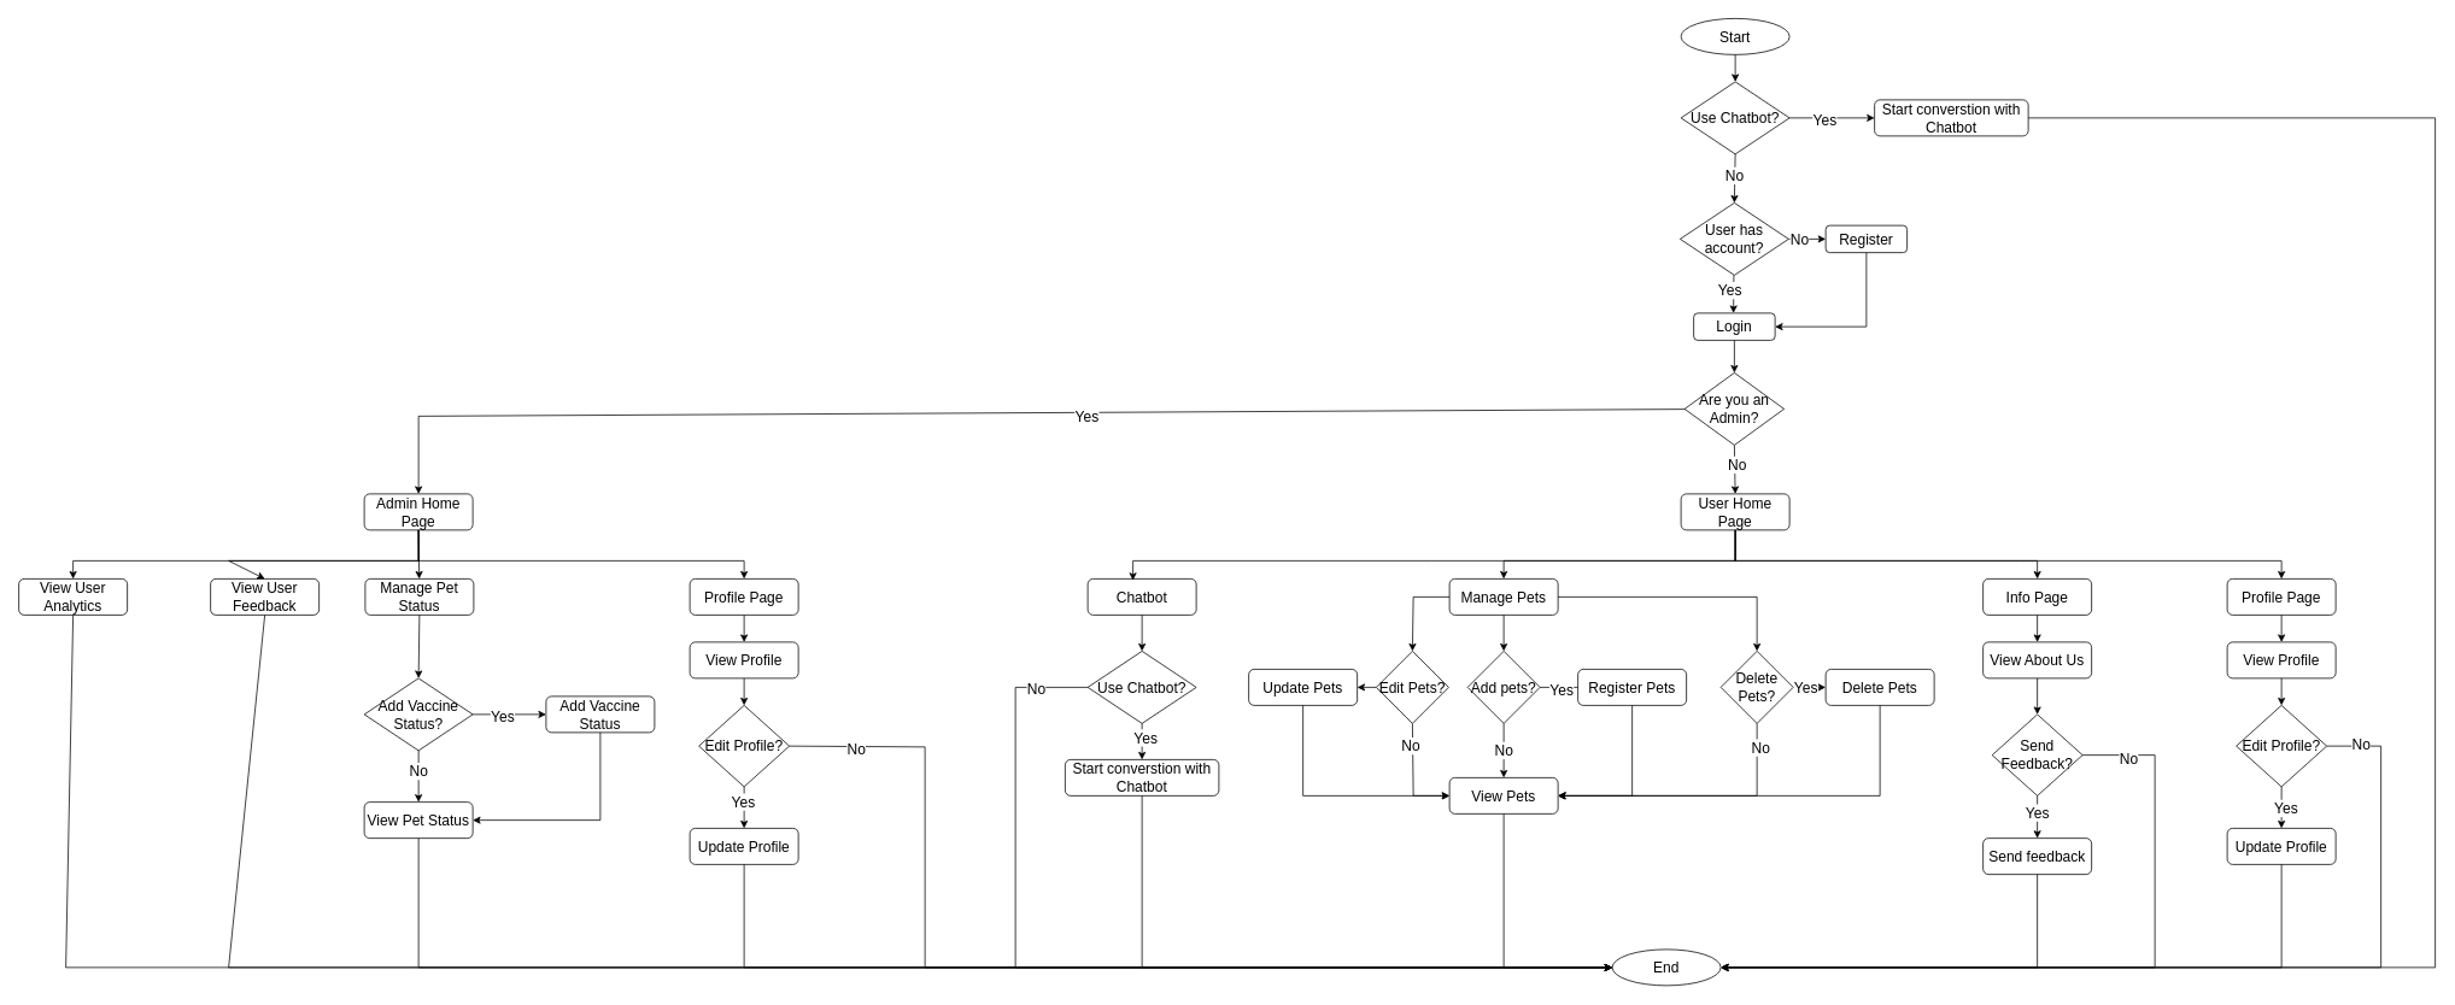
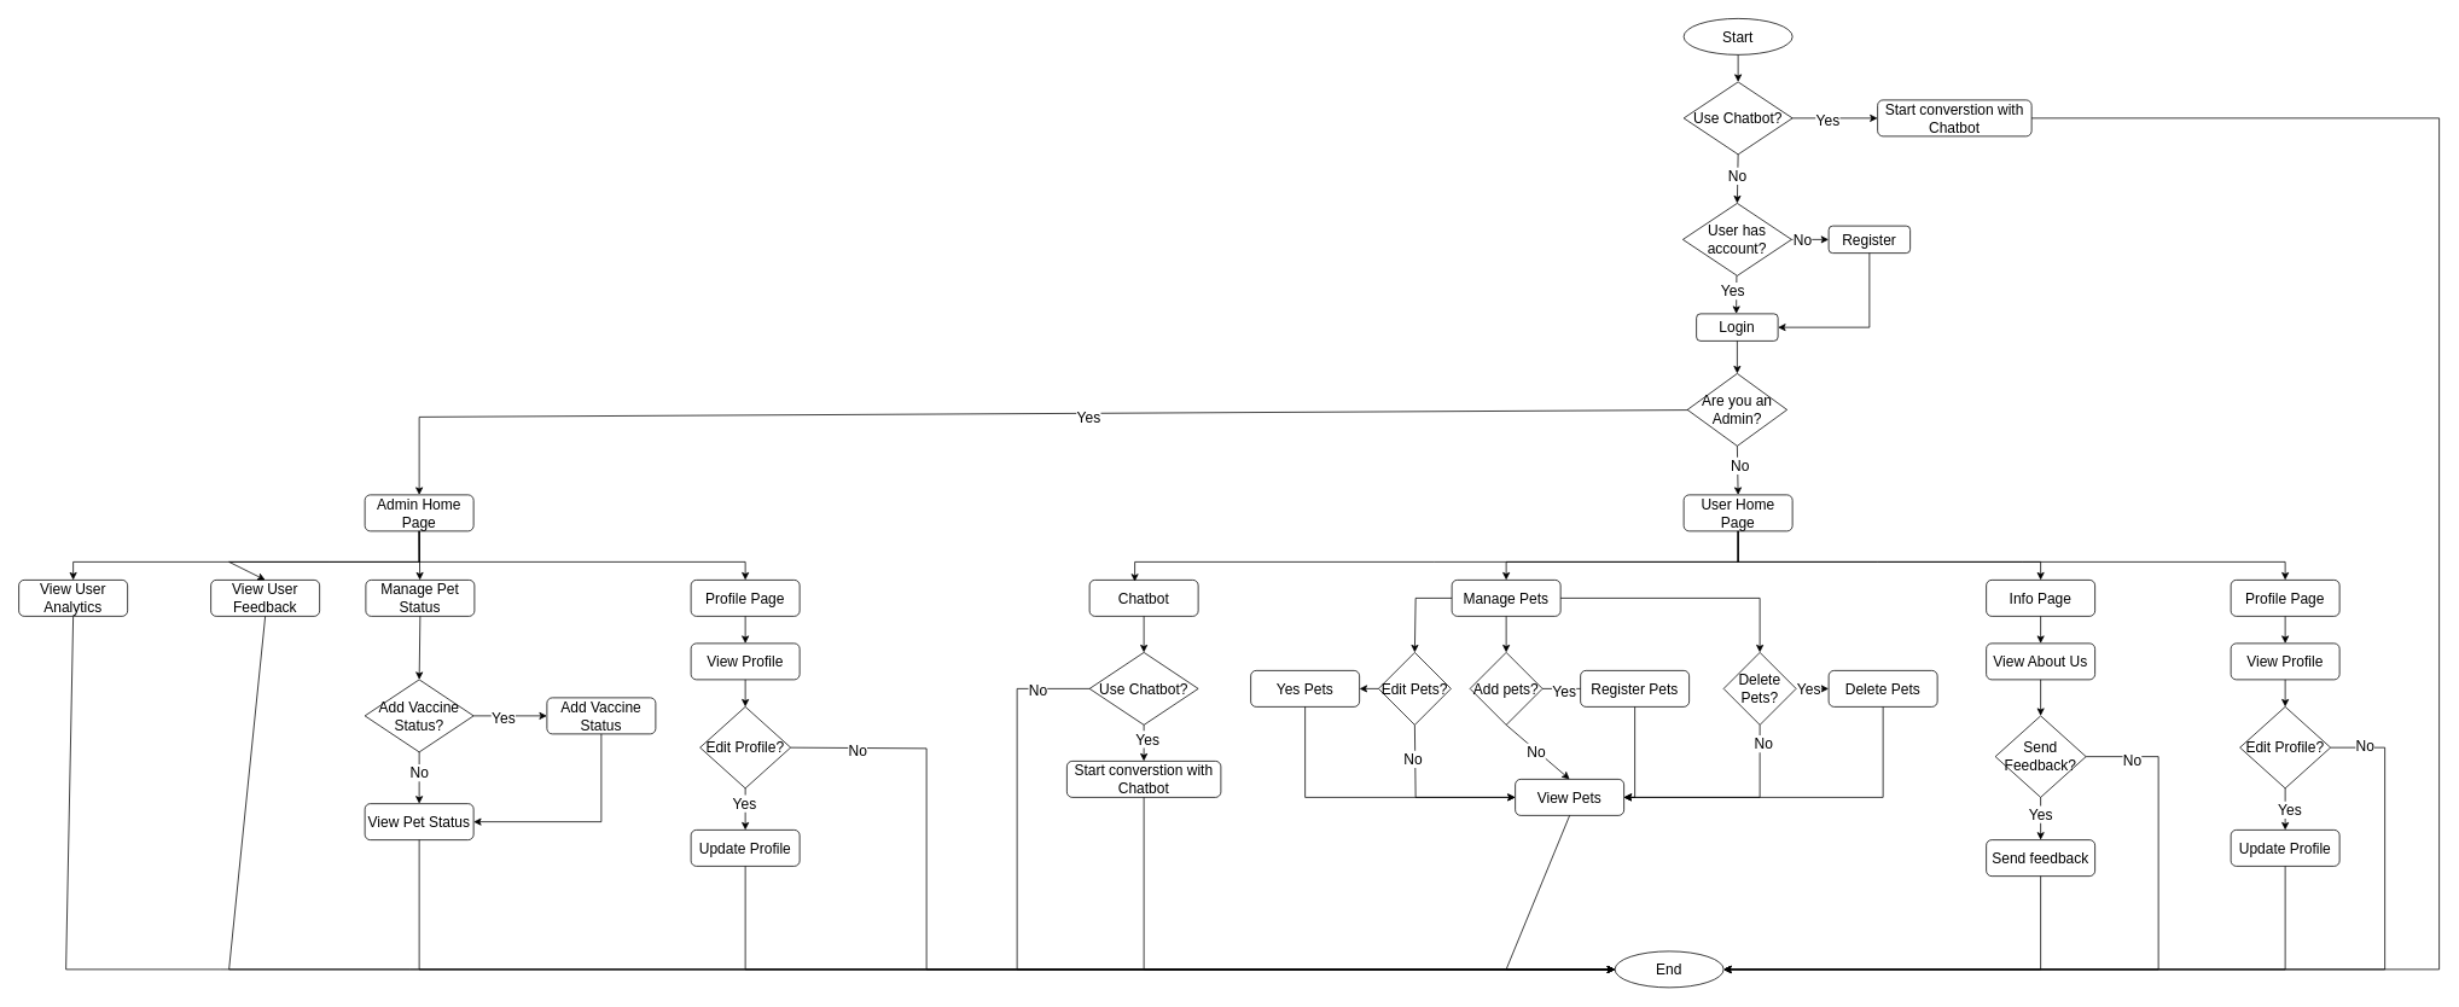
- <mxCell id="32" value="&lt;span style=&quot;font-size: 16px;&quot;&gt;Update Pets&lt;/span&gt;" style="rounded=1;whiteSpace=wrap;html=1;" vertex="1" parent="1"><mxGeometry x="1380" y="740" width="120" height="40" as="geometry" /></mxCell>
+ <mxCell id="32" value="&lt;span style=&quot;font-size: 16px;&quot;&gt;Yes Pets&lt;/span&gt;" style="rounded=1;whiteSpace=wrap;html=1;" vertex="1" parent="1"><mxGeometry x="1380" y="740" width="120" height="40" as="geometry" /></mxCell>
- <mxCell id="23" value="&lt;font style=&quot;font-size: 16px;&quot;&gt;View Pets&lt;/font&gt;" style="rounded=1;whiteSpace=wrap;html=1;" vertex="1" parent="1"><mxGeometry x="1602" y="860" width="120" height="40" as="geometry" /></mxCell>
+ <mxCell id="23" value="&lt;font style=&quot;font-size: 16px;&quot;&gt;View Pets&lt;/font&gt;" style="rounded=1;whiteSpace=wrap;html=1;" vertex="1" parent="1"><mxGeometry x="1672" y="860" width="120" height="40" as="geometry" /></mxCell>
